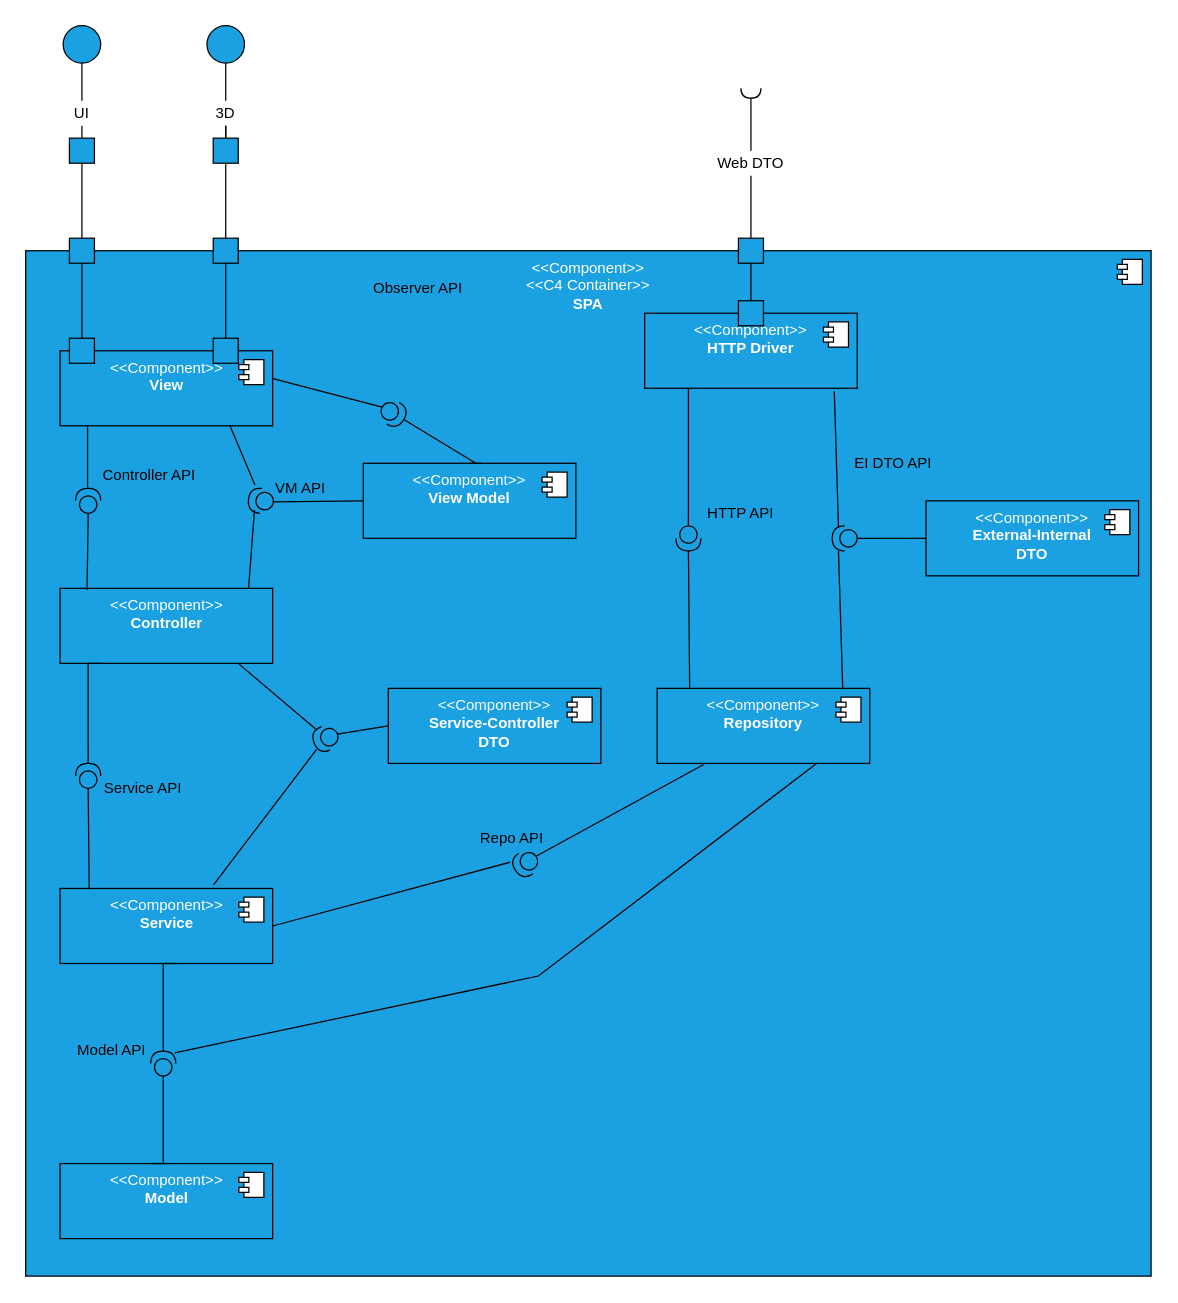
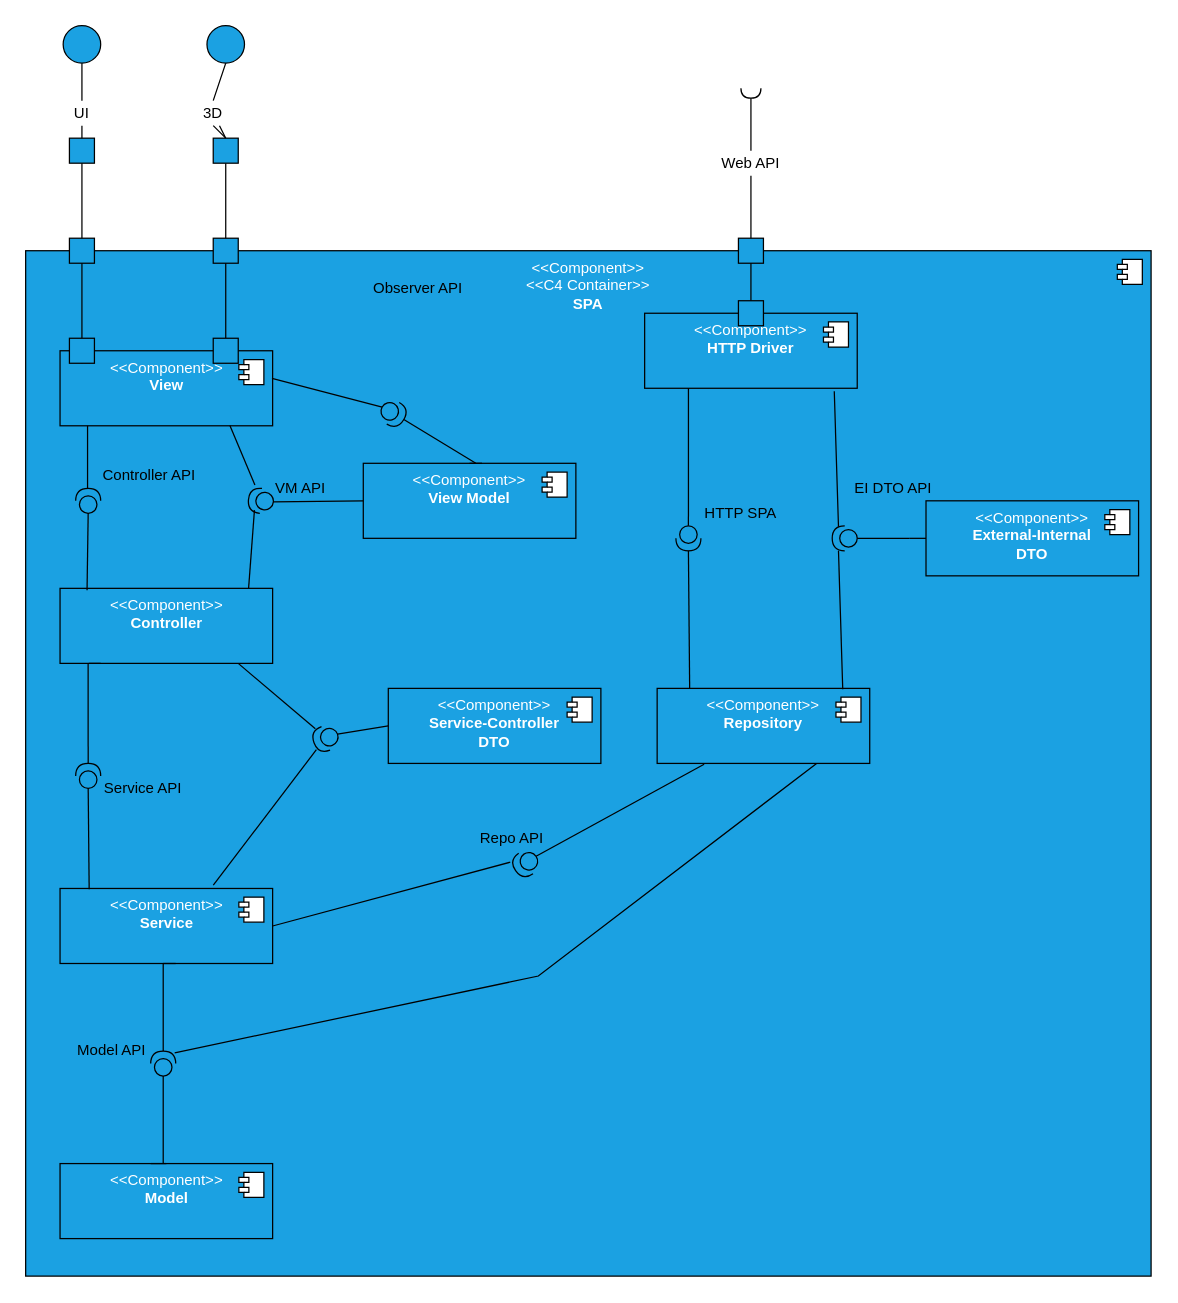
- <mxCell id="18" value="3D" style="text;html=1;align=center;verticalAlign=middle;whiteSpace=wrap;rounded=0;" parent="1" vertex="1"><mxGeometry x="170" y="80" width="20" height="20" as="geometry" /></mxCell>
+ <mxCell id="18" value="3D" style="text;html=1;align=center;verticalAlign=middle;whiteSpace=wrap;rounded=0;" parent="1" vertex="1"><mxGeometry x="160" y="80" width="20" height="20" as="geometry" /></mxCell>
- <mxCell id="47" value="Web DTO" style="text;html=1;align=center;verticalAlign=middle;whiteSpace=wrap;rounded=0;" parent="1" vertex="1"><mxGeometry x="565" y="120" width="70" height="20" as="geometry" /></mxCell>
+ <mxCell id="47" value="Web API" style="text;html=1;align=center;verticalAlign=middle;whiteSpace=wrap;rounded=0;" parent="1" vertex="1"><mxGeometry x="565" y="120" width="70" height="20" as="geometry" /></mxCell>
- <mxCell id="83" value="EI DTO API" style="text;html=1;align=center;verticalAlign=middle;whiteSpace=wrap;rounded=0;" parent="1" vertex="1"><mxGeometry x="670" y="360" width="87.5" height="20" as="geometry" /></mxCell>
+ <mxCell id="83" value="EI DTO API" style="text;html=1;align=center;verticalAlign=middle;whiteSpace=wrap;rounded=0;" parent="1" vertex="1"><mxGeometry x="670" y="380" width="87.5" height="20" as="geometry" /></mxCell>
- <mxCell id="93" value="HTTP API" style="text;html=1;align=center;verticalAlign=middle;whiteSpace=wrap;rounded=0;" parent="1" vertex="1"><mxGeometry x="547.5" y="400" width="87.5" height="20" as="geometry" /></mxCell>
+ <mxCell id="93" value="HTTP SPA" style="text;html=1;align=center;verticalAlign=middle;whiteSpace=wrap;rounded=0;" parent="1" vertex="1"><mxGeometry x="547.5" y="400" width="87.5" height="20" as="geometry" /></mxCell>
